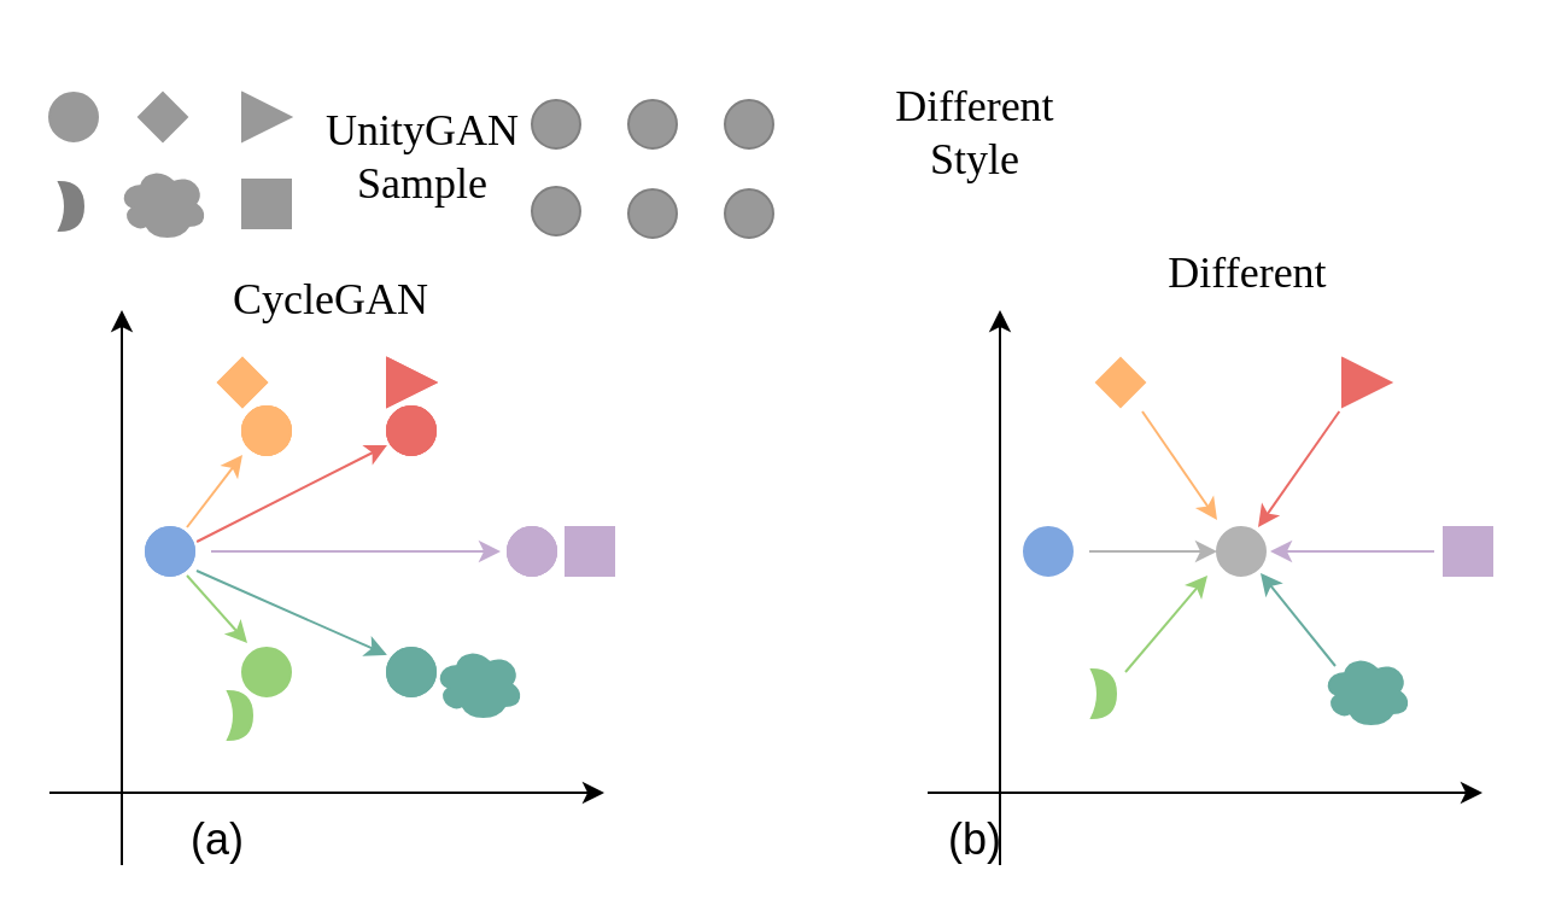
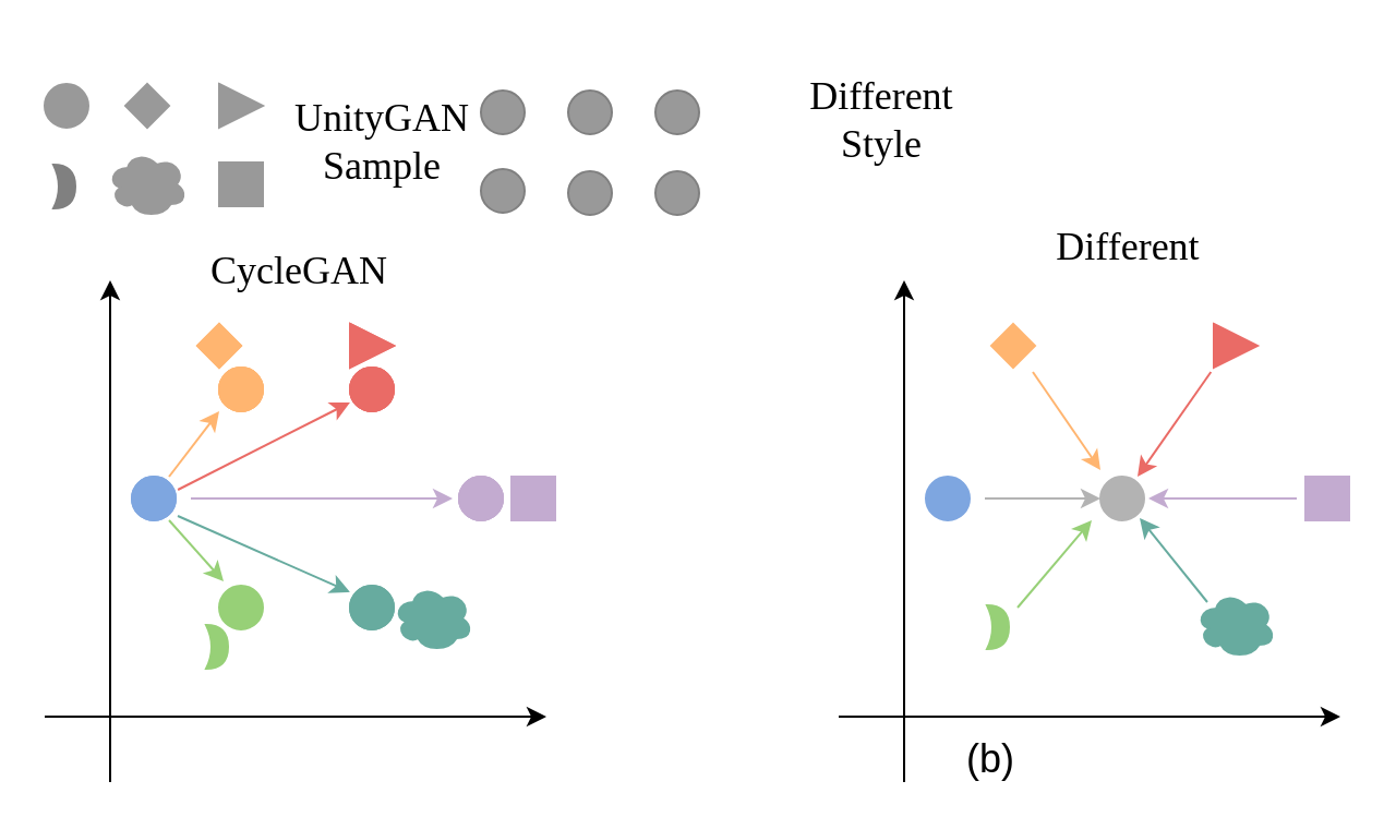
- <mxCell id="20" value="&lt;font style=&quot;font-size: 18px&quot;&gt;(a)&lt;/font&gt;" style="text;html=1;strokeColor=none;fillColor=none;align=center;verticalAlign=middle;whiteSpace=wrap;rounded=0;" vertex="1" parent="1"><mxGeometry x="70" y="338" width="40" height="20" as="geometry" /></mxCell>
- <mxCell id="34" value="&lt;font style=&quot;font-size: 18px&quot;&gt;(b)&lt;/font&gt;" style="text;html=1;strokeColor=none;fillColor=none;align=center;verticalAlign=middle;whiteSpace=wrap;rounded=0;" vertex="1" parent="1"><mxGeometry x="384" y="338" width="40" height="20" as="geometry" /></mxCell>
+ <mxCell id="34" value="&lt;font style=&quot;font-size: 18px&quot;&gt;(b)&lt;/font&gt;" style="text;html=1;strokeColor=none;fillColor=none;align=center;verticalAlign=middle;whiteSpace=wrap;rounded=0;" vertex="1" parent="1"><mxGeometry x="434" y="338" width="40" height="20" as="geometry" /></mxCell>
